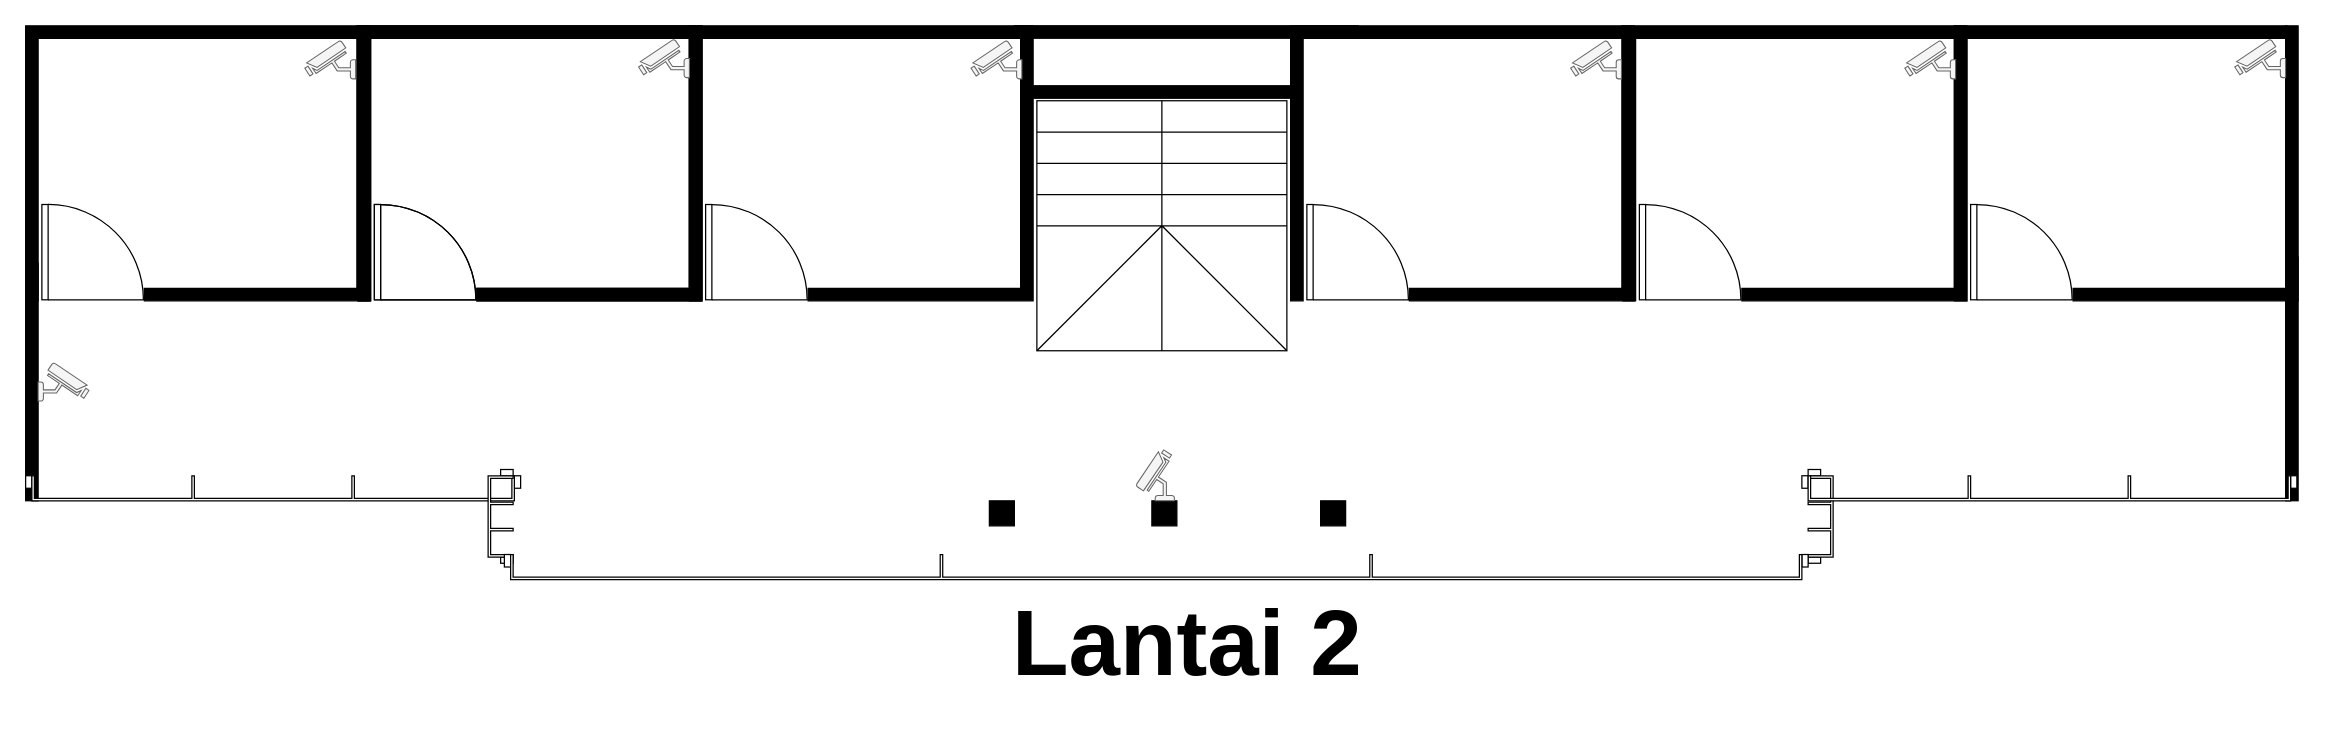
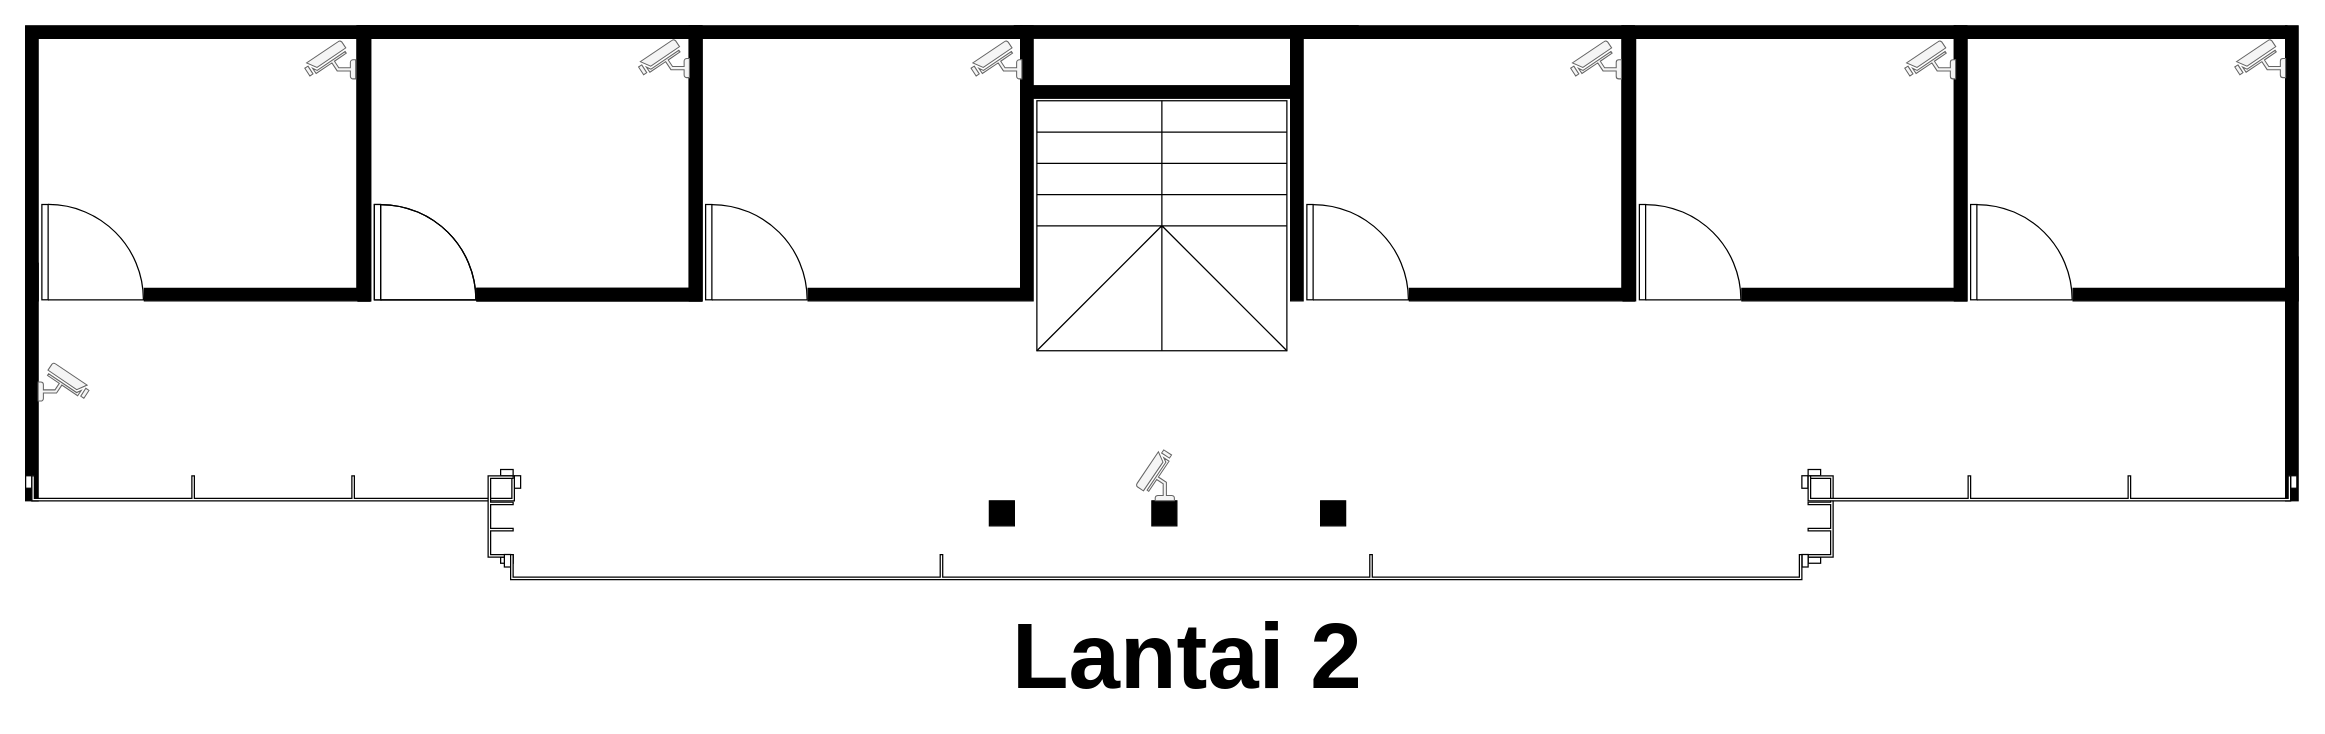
- <mxCell id="49" value="&lt;b&gt;Lantai 2&lt;/b&gt;" style="text;html=1;align=center;verticalAlign=middle;resizable=0;points=[];autosize=1;strokeColor=none;fillColor=none;fontSize=74;" vertex="1" parent="1"><mxGeometry x="798.5" y="465" width="300" height="100" as="geometry" /></mxCell>
+ <mxCell id="49" value="&lt;b&gt;Lantai 2&lt;/b&gt;" style="text;html=1;align=center;verticalAlign=middle;resizable=0;points=[];autosize=1;strokeColor=none;fillColor=none;fontSize=74;" vertex="1" parent="1"><mxGeometry x="798.5" y="475" width="300" height="100" as="geometry" /></mxCell>
